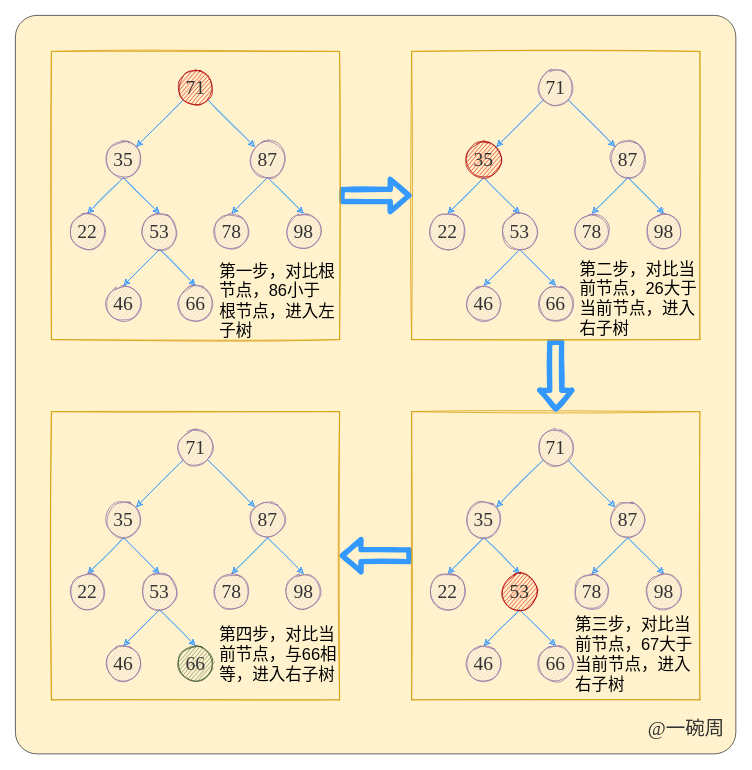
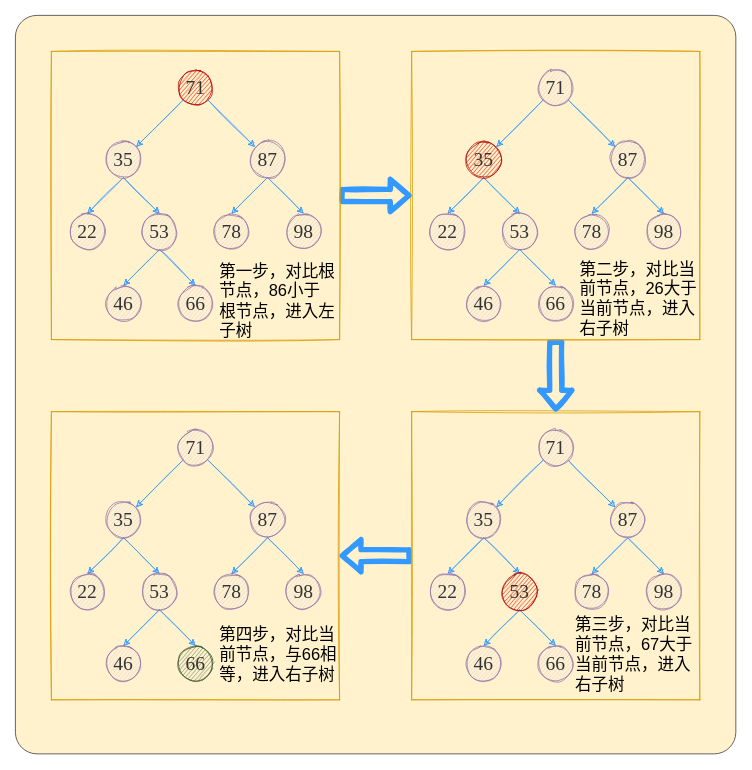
- <mxCell id="14" value="@一碗周" style="text;html=1;strokeColor=none;fillColor=none;align=center;verticalAlign=middle;whiteSpace=wrap;rounded=0;sketch=1;fillStyle=auto;fontFamily=Comic Sans MS;fontSize=26;fontColor=#333333;" parent="1" vertex="1"><mxGeometry x="854" y="956" width="120" height="30" as="geometry" /></mxCell>
